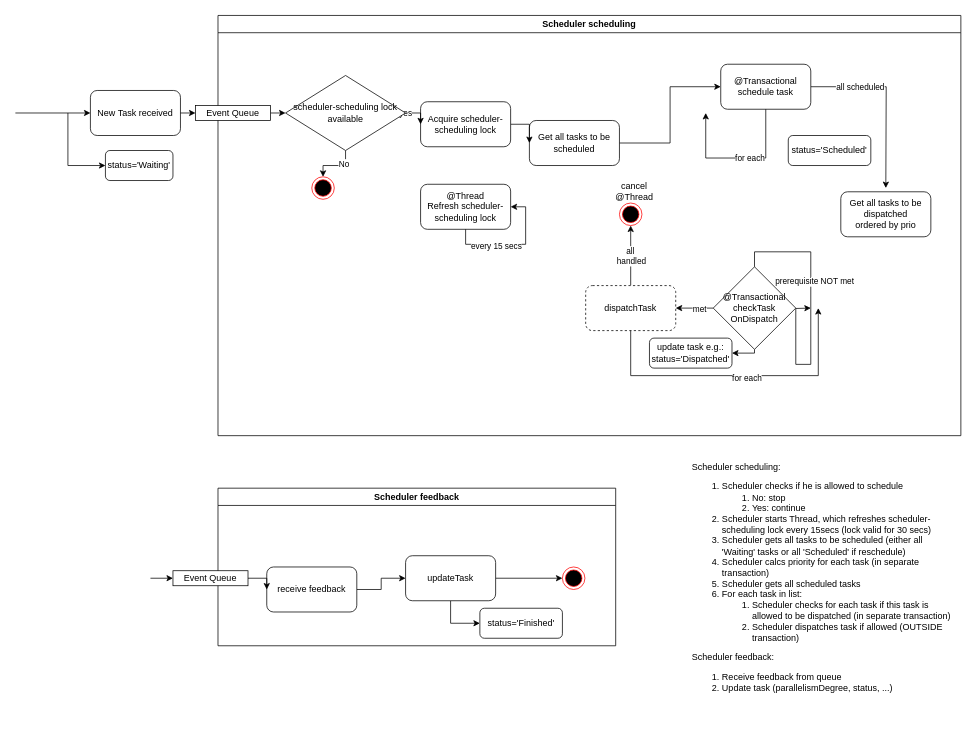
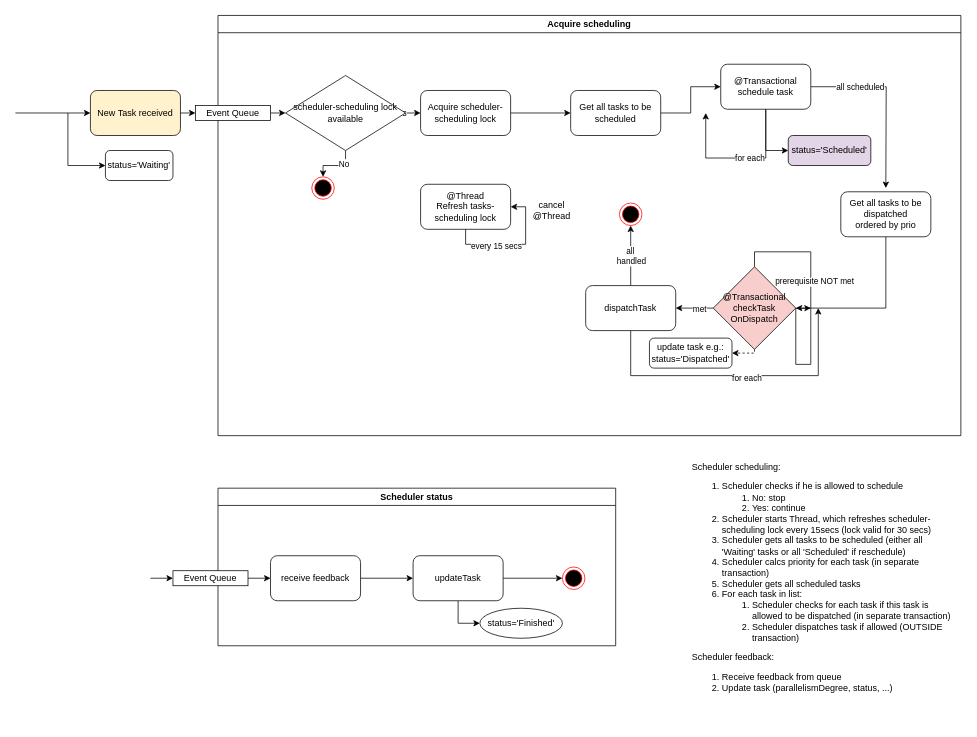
- <mxCell id="2" value="Scheduler scheduling" style="swimlane;" parent="1" vertex="1"><mxGeometry x="290" y="20" width="990" height="560" as="geometry" /></mxCell>
+ <mxCell id="2" value="Acquire scheduling" style="swimlane;" parent="1" vertex="1"><mxGeometry x="290" y="20" width="990" height="560" as="geometry" /></mxCell>
- <mxCell id="44" value="New Task received" style="rounded=1;whiteSpace=wrap;html=1;" parent="1" vertex="1"><mxGeometry x="120" y="120" width="120" height="60" as="geometry" /></mxCell>
+ <mxCell id="44" value="New Task received" style="rounded=1;whiteSpace=wrap;html=1;fillColor=#fff2cc;" parent="1" vertex="1"><mxGeometry x="120" y="120" width="120" height="60" as="geometry" /></mxCell>
- <mxCell id="25" value="Acquire scheduler-scheduling lock" style="rounded=1;whiteSpace=wrap;html=1;" parent="2" vertex="1"><mxGeometry x="270" y="115" width="120" height="60" as="geometry" /></mxCell>
+ <mxCell id="25" value="Acquire scheduler-scheduling lock" style="rounded=1;whiteSpace=wrap;html=1;" parent="2" vertex="1"><mxGeometry x="270" y="100" width="120" height="60" as="geometry" /></mxCell>
- <mxCell id="8" value="Get all tasks to be scheduled" style="rounded=1;whiteSpace=wrap;html=1;" parent="2" vertex="1"><mxGeometry x="415" y="140" width="120" height="60" as="geometry" /></mxCell>
+ <mxCell id="8" value="Get all tasks to be scheduled" style="rounded=1;whiteSpace=wrap;html=1;" parent="2" vertex="1"><mxGeometry x="470" y="100" width="120" height="60" as="geometry" /></mxCell>
+ <mxCell id="11" style="edgeStyle=orthogonalEdgeStyle;rounded=0;orthogonalLoop=1;jettySize=auto;html=1;exitX=0.5;exitY=1;exitDx=0;exitDy=0;entryX=0;entryY=0.5;entryDx=0;entryDy=0;" parent="2" source="12" target="37" edge="1"><mxGeometry relative="1" as="geometry"><Array as="points"><mxPoint x="730" y="180" /></Array></mxGeometry></mxCell>
- <mxCell id="37" value="status='Scheduled'" style="rounded=1;whiteSpace=wrap;html=1;" parent="2" vertex="1"><mxGeometry x="760" y="160" width="110" height="40" as="geometry" /></mxCell>
+ <mxCell id="37" value="status='Scheduled'" style="rounded=1;whiteSpace=wrap;html=1;fillColor=#e1d5e7;" parent="2" vertex="1"><mxGeometry x="760" y="160" width="110" height="40" as="geometry" /></mxCell>
- <mxCell id="36" value="cancel @Thread" style="text;html=1;strokeColor=none;fillColor=none;align=center;verticalAlign=middle;whiteSpace=wrap;rounded=0;" parent="2" vertex="1"><mxGeometry x="535" y="225" width="40" height="20" as="geometry" /></mxCell>
+ <mxCell id="36" value="cancel @Thread" style="text;html=1;strokeColor=none;fillColor=none;align=center;verticalAlign=middle;whiteSpace=wrap;rounded=0;" parent="2" vertex="1"><mxGeometry x="425" y="250" width="40" height="20" as="geometry" /></mxCell>
- <mxCell id="32" value="@Thread&lt;br&gt;Refresh scheduler-scheduling lock" style="rounded=1;whiteSpace=wrap;html=1;" parent="2" vertex="1"><mxGeometry x="270" y="225" width="120" height="60" as="geometry" /></mxCell>
+ <mxCell id="32" value="@Thread&lt;br&gt;Refresh tasks-scheduling lock" style="rounded=1;whiteSpace=wrap;html=1;" parent="2" vertex="1"><mxGeometry x="270" y="225" width="120" height="60" as="geometry" /></mxCell>
- <mxCell id="18" value="dispatchTask" style="rounded=1;whiteSpace=wrap;html=1;dashed=1;" parent="2" vertex="1"><mxGeometry x="490" y="360" width="120" height="60" as="geometry" /></mxCell>
+ <mxCell id="18" value="dispatchTask" style="rounded=1;whiteSpace=wrap;html=1;" parent="2" vertex="1"><mxGeometry x="490" y="360" width="120" height="60" as="geometry" /></mxCell>
- <mxCell id="23" value="@Transactional&lt;br&gt;checkTask&lt;br&gt;OnDispatch" style="rhombus;whiteSpace=wrap;html=1;" parent="2" vertex="1"><mxGeometry x="660" y="335" width="110" height="110" as="geometry" /></mxCell>
+ <mxCell id="23" value="@Transactional&lt;br&gt;checkTask&lt;br&gt;OnDispatch" style="rhombus;whiteSpace=wrap;html=1;fillColor=#f8cecc;" parent="2" vertex="1"><mxGeometry x="660" y="335" width="110" height="110" as="geometry" /></mxCell>
+ <mxCell id="13" style="edgeStyle=orthogonalEdgeStyle;rounded=0;orthogonalLoop=1;jettySize=auto;html=1;exitX=0.5;exitY=1;exitDx=0;exitDy=0;entryX=1;entryY=0.5;entryDx=0;entryDy=0;" parent="2" source="14" target="23" edge="1"><mxGeometry relative="1" as="geometry" /></mxCell>
- <mxCell id="17" style="edgeStyle=orthogonalEdgeStyle;rounded=0;orthogonalLoop=1;jettySize=auto;html=1;entryX=1;entryY=0.5;entryDx=0;entryDy=0;exitX=0.5;exitY=1;exitDx=0;exitDy=0;" parent="2" source="23" target="38" edge="1"><mxGeometry relative="1" as="geometry"><mxPoint x="630" y="390" as="sourcePoint" /><Array as="points"><mxPoint x="715" y="450" /></Array></mxGeometry></mxCell>
+ <mxCell id="17" style="edgeStyle=orthogonalEdgeStyle;rounded=0;orthogonalLoop=1;jettySize=auto;html=1;entryX=1;entryY=0.5;entryDx=0;entryDy=0;exitX=0.5;exitY=1;exitDx=0;exitDy=0;dashed=1;" parent="2" source="23" target="38" edge="1"><mxGeometry relative="1" as="geometry"><mxPoint x="630" y="390" as="sourcePoint" /><Array as="points"><mxPoint x="715" y="450" /></Array></mxGeometry></mxCell>
- <mxCell id="49" value="Scheduler feedback" style="swimlane;" parent="1" vertex="1"><mxGeometry x="290" y="650" width="530" height="210" as="geometry" /></mxCell>
+ <mxCell id="49" value="Scheduler status" style="swimlane;" parent="1" vertex="1"><mxGeometry x="290" y="650" width="530" height="210" as="geometry" /></mxCell>
- <mxCell id="58" value="updateTask" style="rounded=1;whiteSpace=wrap;html=1;" parent="49" vertex="1"><mxGeometry x="250" y="90" width="120" height="60" as="geometry" /></mxCell>
+ <mxCell id="58" value="updateTask" style="rounded=1;whiteSpace=wrap;html=1;" parent="49" vertex="1"><mxGeometry x="260" y="90" width="120" height="60" as="geometry" /></mxCell>
- <mxCell id="55" value="receive feedback" style="rounded=1;whiteSpace=wrap;html=1;" parent="49" vertex="1"><mxGeometry x="65" y="105" width="120" height="60" as="geometry" /></mxCell>
+ <mxCell id="55" value="receive feedback" style="rounded=1;whiteSpace=wrap;html=1;" parent="49" vertex="1"><mxGeometry x="70" y="90" width="120" height="60" as="geometry" /></mxCell>
- <mxCell id="60" value="status='Finished'" style="rounded=1;whiteSpace=wrap;html=1;" parent="49" vertex="1"><mxGeometry x="349" y="160" width="110" height="40" as="geometry" /></mxCell>
+ <mxCell id="60" value="status='Finished'" style="ellipse;whiteSpace=wrap;html=1;" parent="49" vertex="1"><mxGeometry x="349" y="160" width="110" height="40" as="geometry" /></mxCell>
